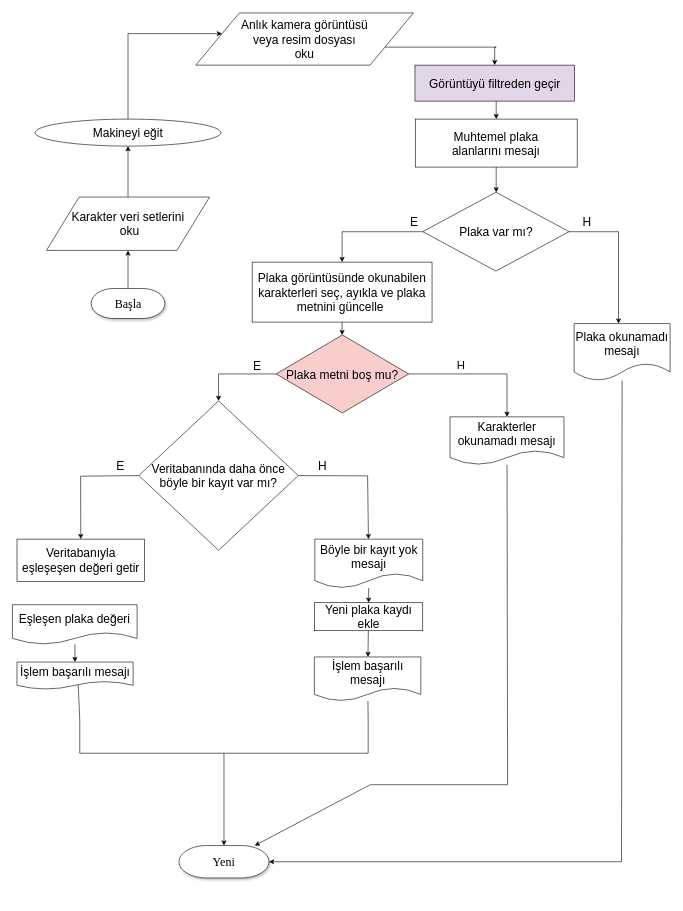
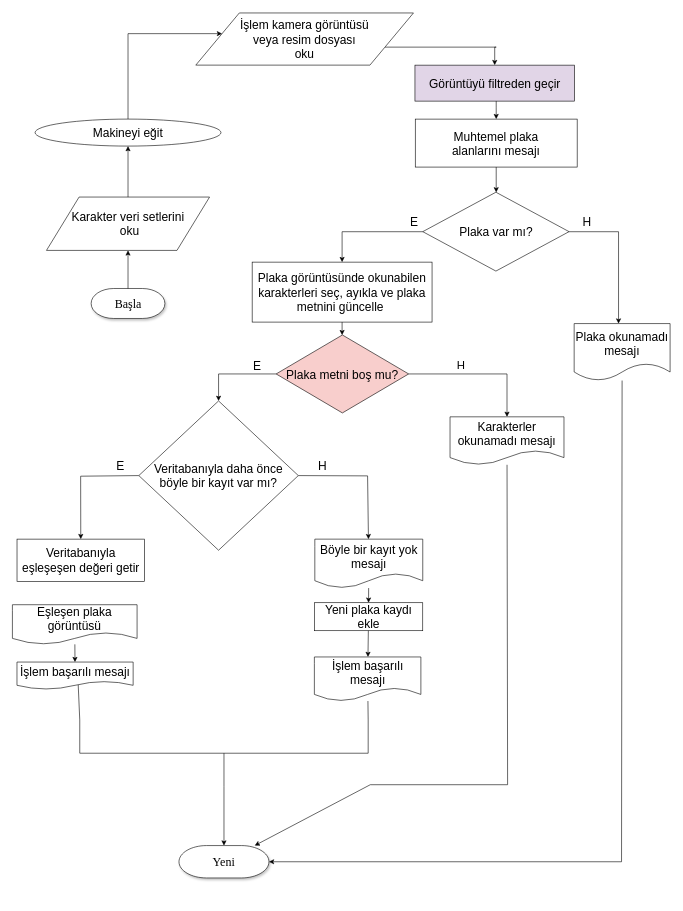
- <mxCell id="14" value="&lt;font style=&quot;font-size: 20px&quot;&gt;Anlık kamera görüntüsü &lt;br&gt;veya resim dosyası&lt;br&gt;oku&lt;br&gt;&lt;/font&gt;" style="shape=parallelogram;perimeter=parallelogramPerimeter;whiteSpace=wrap;html=1;" parent="1" vertex="1"><mxGeometry x="326" y="20.5" width="363" height="87" as="geometry" /></mxCell>
+ <mxCell id="14" value="&lt;font style=&quot;font-size: 20px&quot;&gt;İşlem kamera görüntüsü &lt;br&gt;veya resim dosyası&lt;br&gt;oku&lt;br&gt;&lt;/font&gt;" style="shape=parallelogram;perimeter=parallelogramPerimeter;whiteSpace=wrap;html=1;" parent="1" vertex="1"><mxGeometry x="326" y="20.5" width="363" height="87" as="geometry" /></mxCell>
- <mxCell id="34" value="&lt;font style=&quot;font-size: 20px&quot;&gt;Veritabanında daha önce böyle bir kayıt var mı?&lt;/font&gt;" style="rhombus;whiteSpace=wrap;html=1;" parent="1" vertex="1"><mxGeometry x="231" y="667.5" width="266" height="249" as="geometry" /></mxCell>
+ <mxCell id="34" value="&lt;font style=&quot;font-size: 20px&quot;&gt;Veritabanıyla daha önce böyle bir kayıt var mı?&lt;/font&gt;" style="rhombus;whiteSpace=wrap;html=1;" parent="1" vertex="1"><mxGeometry x="231" y="667.5" width="266" height="249" as="geometry" /></mxCell>
- <mxCell id="4" value="&lt;font style=&quot;font-size: 20px&quot;&gt;Eşleşen plaka değeri&lt;/font&gt;" style="shape=document;whiteSpace=wrap;html=1;boundedLbl=1;strokeWidth=1;" parent="3" vertex="1"><mxGeometry x="-37.8" y="-7.342" width="207.9" height="66.074" as="geometry" /></mxCell>
+ <mxCell id="4" value="&lt;font style=&quot;font-size: 20px&quot;&gt;Eşleşen plaka görüntüsü&lt;/font&gt;" style="shape=document;whiteSpace=wrap;html=1;boundedLbl=1;strokeWidth=1;" parent="3" vertex="1"><mxGeometry x="-37.8" y="-7.342" width="207.9" height="66.074" as="geometry" /></mxCell>
